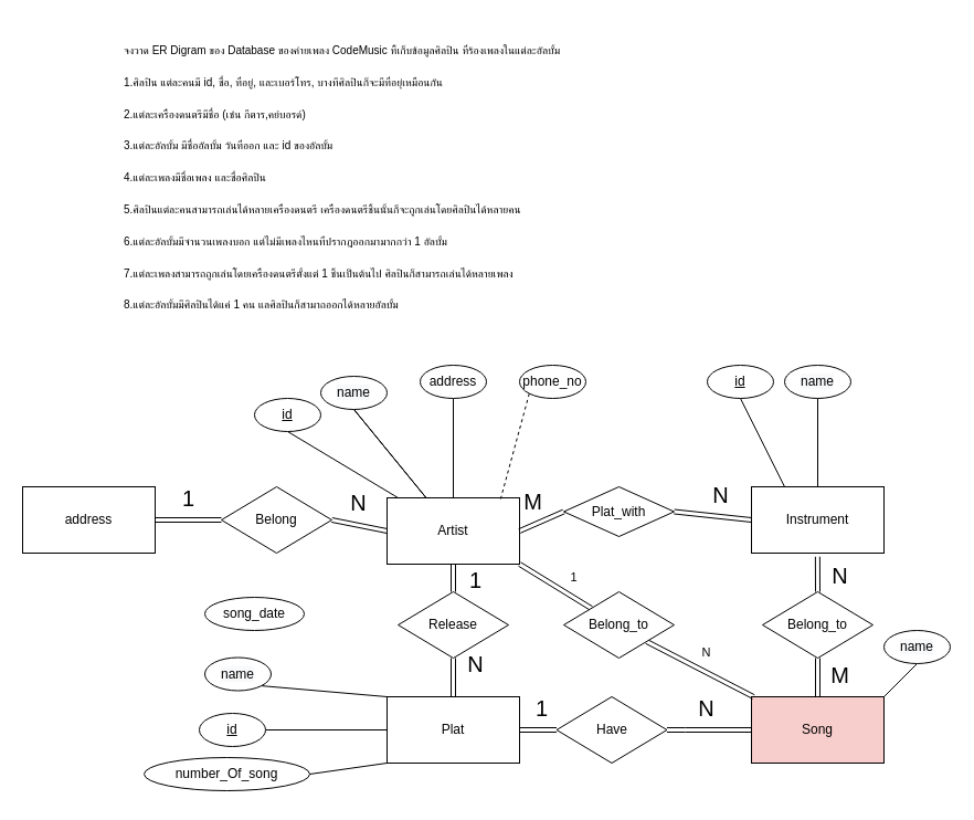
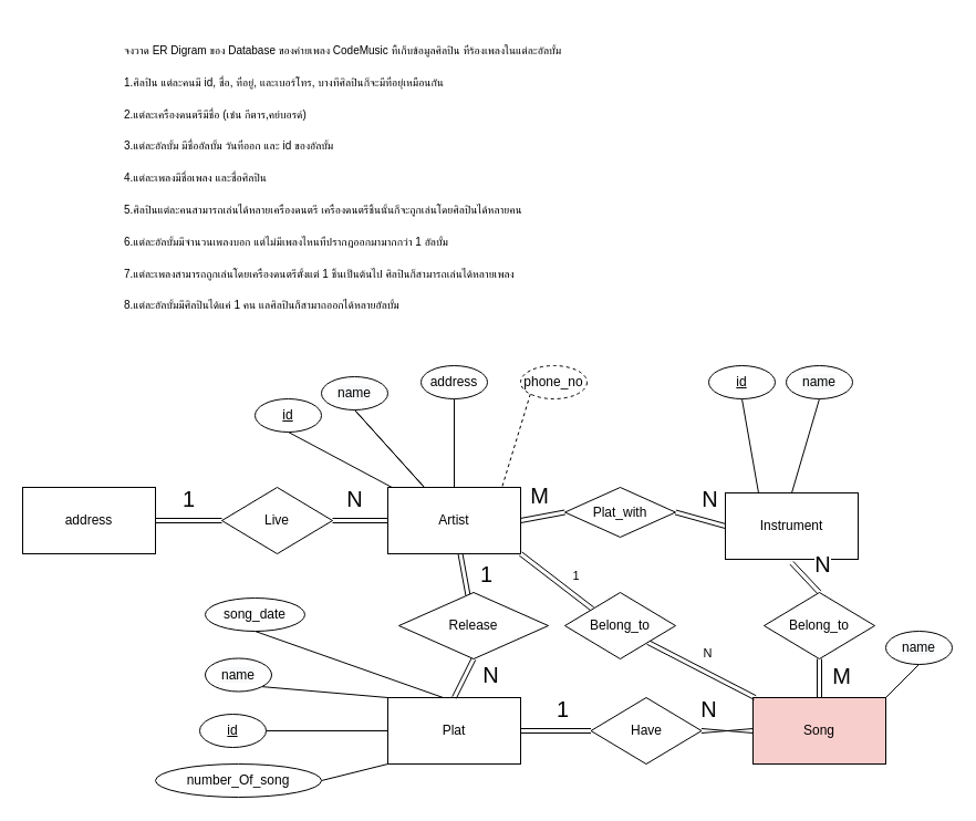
- <mxCell id="14" value="phone_no" style="ellipse;whiteSpace=wrap;html=1;" vertex="1" parent="1"><mxGeometry x="470" y="330" width="60" height="30" as="geometry" /></mxCell>
+ <mxCell id="14" value="phone_no" style="ellipse;whiteSpace=wrap;html=1;dashed=1;" vertex="1" parent="1"><mxGeometry x="470" y="330" width="60" height="30" as="geometry" /></mxCell>
- <mxCell id="35" value="Belong" style="rhombus;whiteSpace=wrap;html=1;" vertex="1" parent="1"><mxGeometry x="200" y="440" width="100" height="60" as="geometry" /></mxCell>
+ <mxCell id="35" value="Live" style="rhombus;whiteSpace=wrap;html=1;" vertex="1" parent="1"><mxGeometry x="200" y="440" width="100" height="60" as="geometry" /></mxCell>
- <mxCell id="15" value="Instrument" style="rounded=0;whiteSpace=wrap;html=1;" vertex="1" parent="1"><mxGeometry x="680" y="440" width="120" height="60" as="geometry" /></mxCell>
+ <mxCell id="15" value="Instrument" style="rounded=0;whiteSpace=wrap;html=1;" vertex="1" parent="1"><mxGeometry x="655" y="445" width="120" height="60" as="geometry" /></mxCell>
- <mxCell id="5" value="Artist" style="rounded=0;whiteSpace=wrap;html=1;" vertex="1" parent="1"><mxGeometry x="350" y="450" width="120" height="60" as="geometry" /></mxCell>
+ <mxCell id="5" value="Artist" style="rounded=0;whiteSpace=wrap;html=1;" vertex="1" parent="1"><mxGeometry x="350" y="440" width="120" height="60" as="geometry" /></mxCell>
- <mxCell id="48" value="Release" style="rhombus;whiteSpace=wrap;html=1;" vertex="1" parent="1"><mxGeometry x="360" y="535" width="100" height="60" as="geometry" /></mxCell>
+ <mxCell id="48" value="Release" style="rhombus;whiteSpace=wrap;html=1;" vertex="1" parent="1"><mxGeometry x="360" y="535" width="135" height="60" as="geometry" /></mxCell>
+ <mxCell id="23" style="edgeStyle=none;rounded=0;orthogonalLoop=1;jettySize=auto;html=1;exitX=0.5;exitY=1;exitDx=0;exitDy=0;startArrow=none;startFill=0;endArrow=none;endFill=0;" edge="1" parent="1" source="24" target="20"><mxGeometry relative="1" as="geometry"><Array as="points"><mxPoint x="400" y="630" /></Array></mxGeometry></mxCell>
- <mxCell id="43" value="Have" style="rhombus;whiteSpace=wrap;html=1;" vertex="1" parent="1"><mxGeometry x="503.5" y="630" width="100" height="60" as="geometry" /></mxCell>
+ <mxCell id="43" value="Have" style="rhombus;whiteSpace=wrap;html=1;" vertex="1" parent="1"><mxGeometry x="533.5" y="630" width="100" height="60" as="geometry" /></mxCell>
- <mxCell id="40" value="number_Of_song" style="ellipse;whiteSpace=wrap;html=1;" vertex="1" parent="1"><mxGeometry x="130" y="685" width="150" height="30" as="geometry" /></mxCell>
+ <mxCell id="40" value="number_Of_song" style="ellipse;whiteSpace=wrap;html=1;" vertex="1" parent="1"><mxGeometry x="140" y="690" width="150" height="30" as="geometry" /></mxCell>
